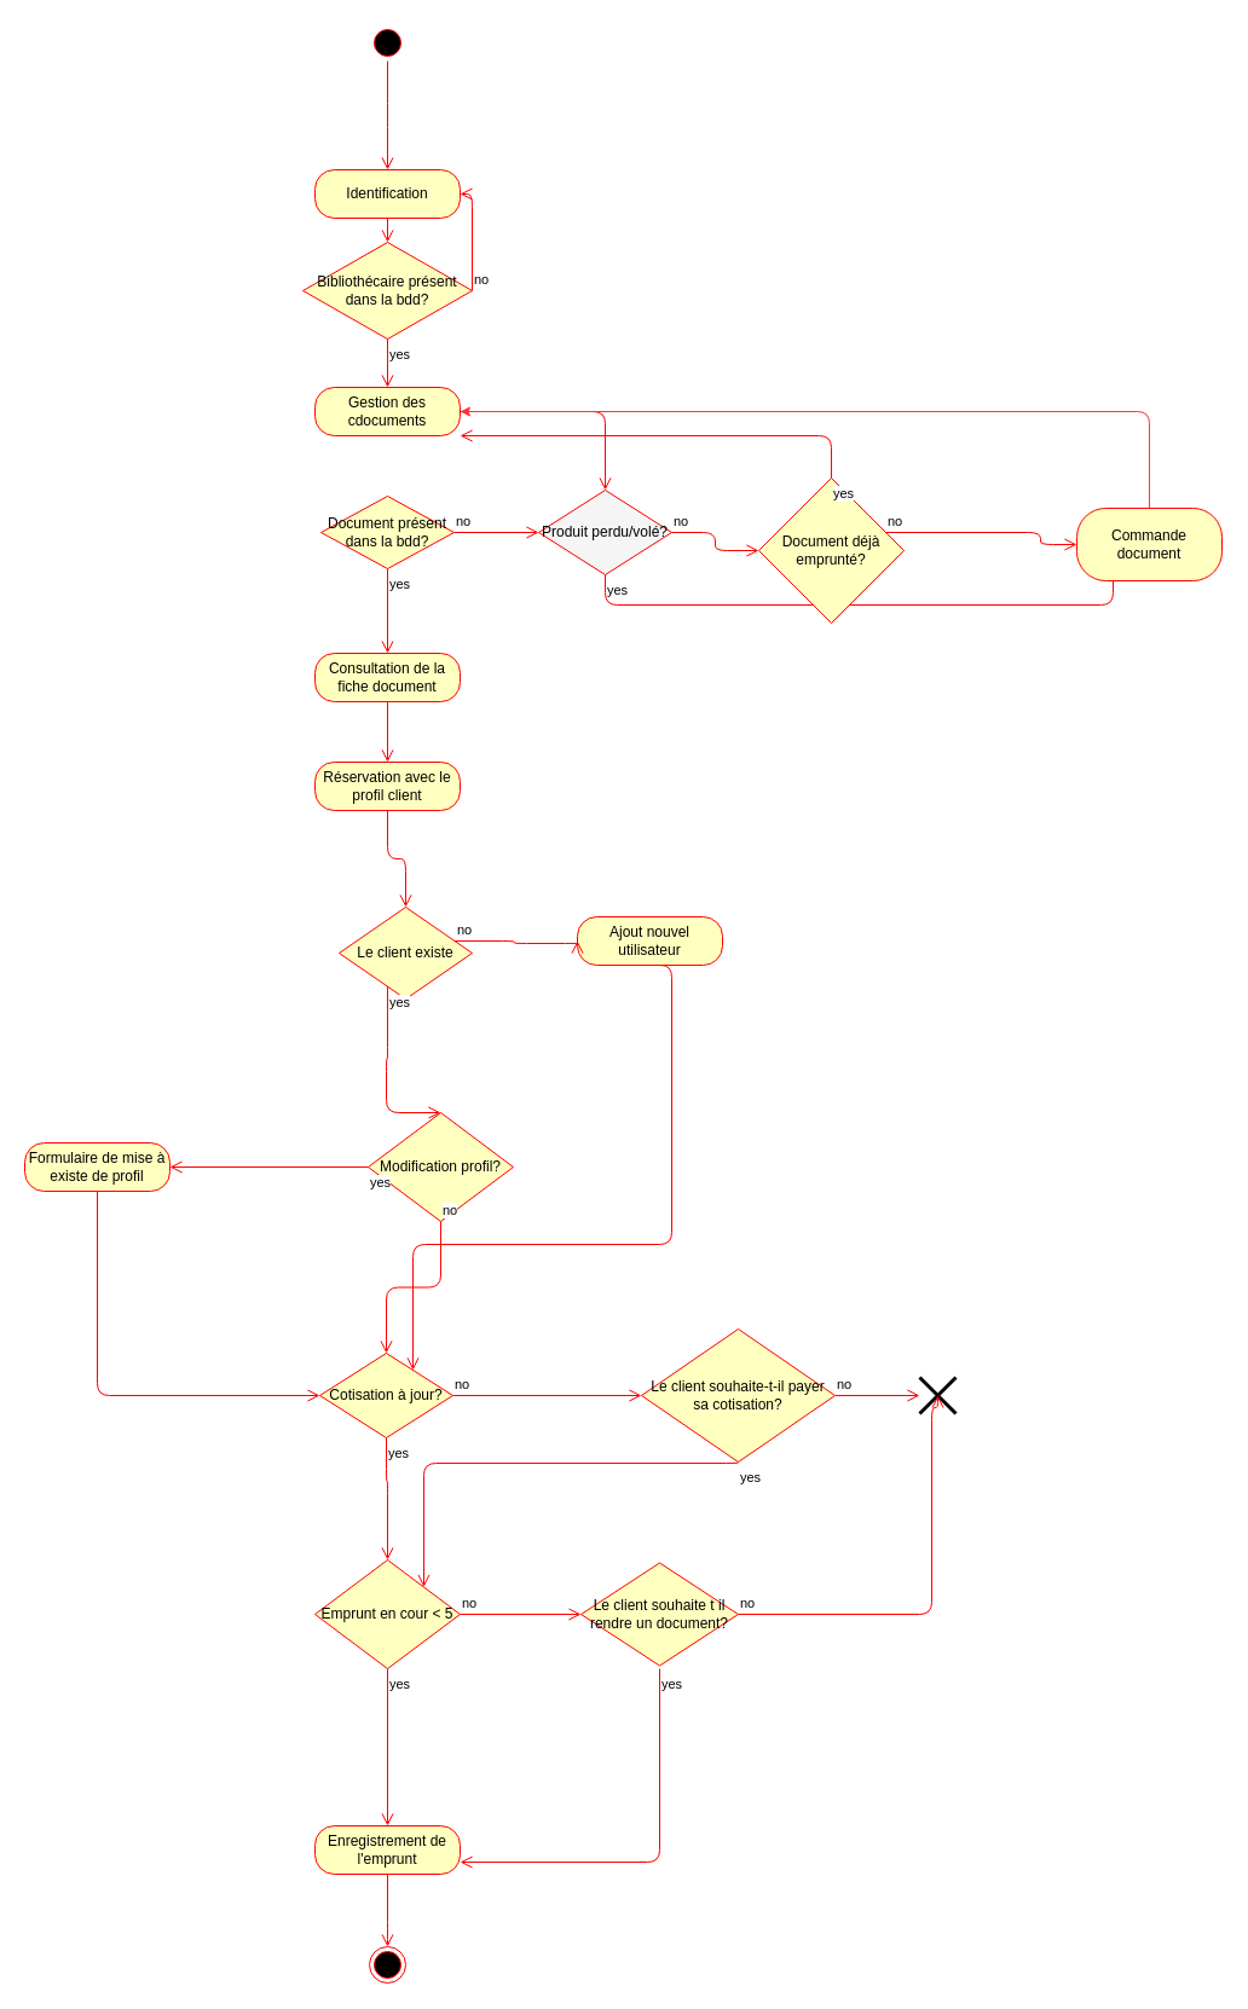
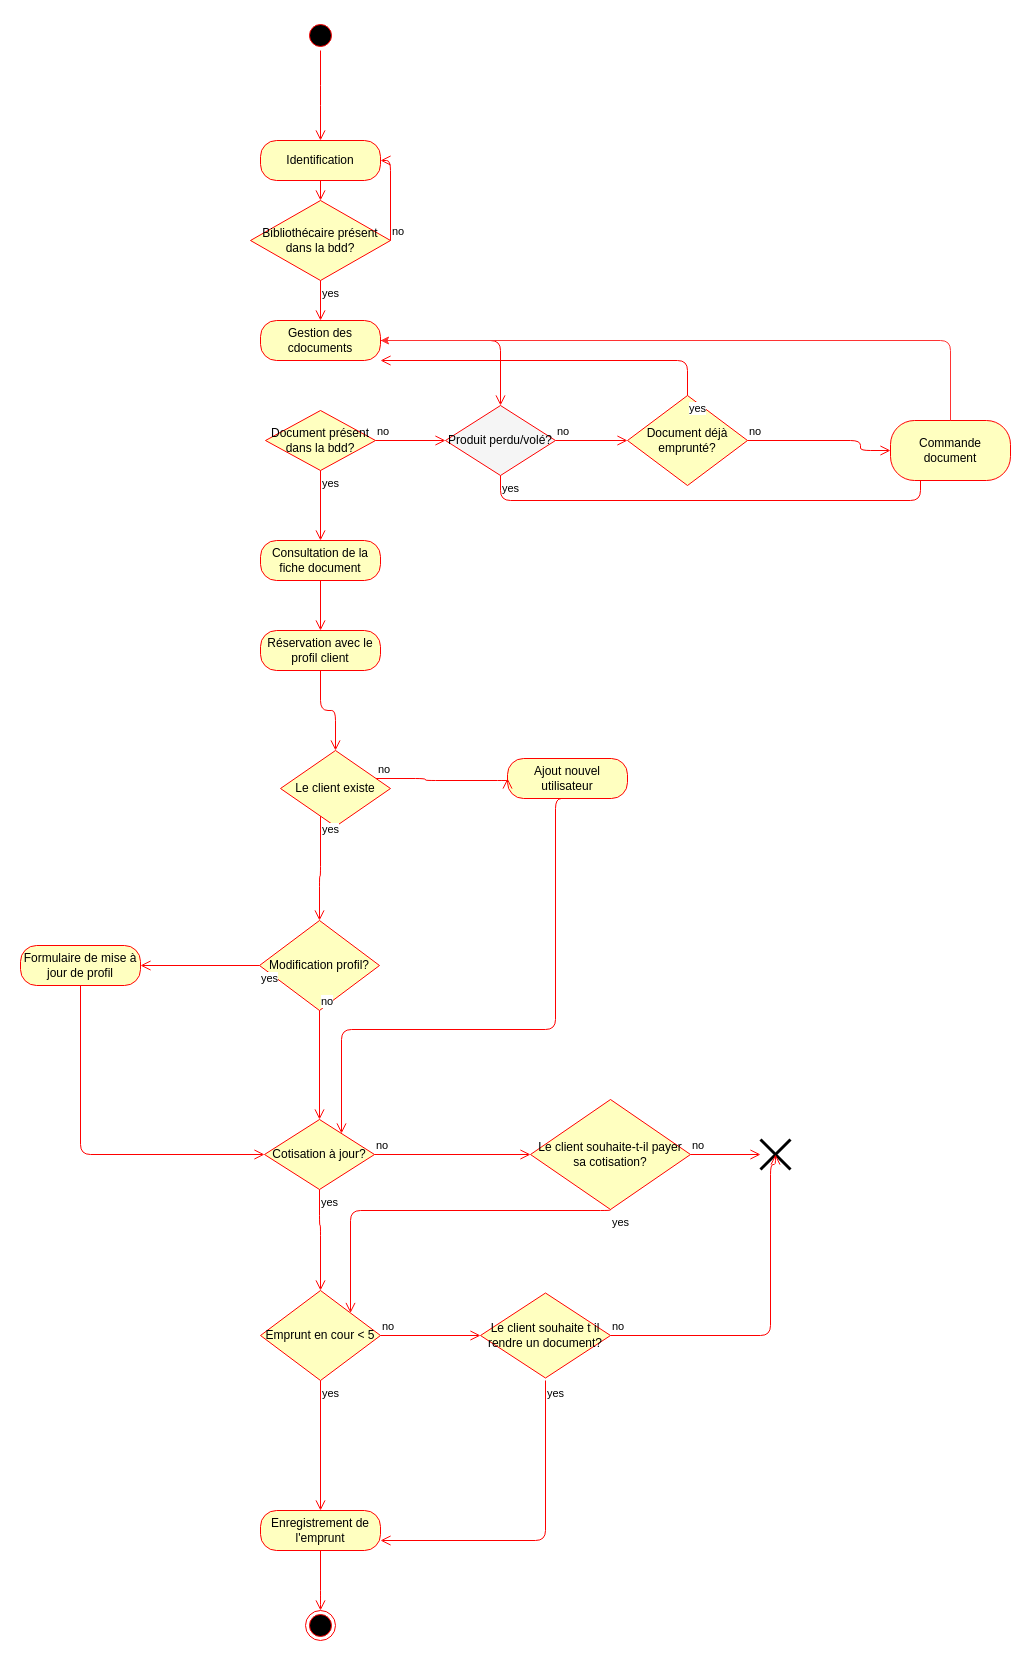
- <mxCell id="18" value="Document déjà emprunté?" style="rhombus;whiteSpace=wrap;html=1;fillColor=#ffffc0;strokeColor=#ff0000;" parent="1" vertex="1"><mxGeometry x="627" y="395" width="120" height="120" as="geometry" /></mxCell>
+ <mxCell id="18" value="Document déjà emprunté?" style="rhombus;whiteSpace=wrap;html=1;fillColor=#ffffc0;strokeColor=#ff0000;" parent="1" vertex="1"><mxGeometry x="627" y="395" width="120" height="90" as="geometry" /></mxCell>
- <mxCell id="5" value="Ajout nouvel utilisateur" style="rounded=1;whiteSpace=wrap;html=1;arcSize=40;fontColor=#000000;fillColor=#ffffc0;strokeColor=#ff0000;" parent="1" vertex="1"><mxGeometry x="477" y="758" width="120" height="40" as="geometry" /></mxCell>
+ <mxCell id="5" value="Ajout nouvel utilisateur" style="rounded=1;whiteSpace=wrap;html=1;arcSize=40;fontColor=#000000;fillColor=#ffffc0;strokeColor=#ff0000;" parent="1" vertex="1"><mxGeometry x="507" y="758" width="120" height="40" as="geometry" /></mxCell>
- <mxCell id="42" value="Formulaire de mise à existe de profil" style="rounded=1;whiteSpace=wrap;html=1;arcSize=40;fontColor=#000000;fillColor=#ffffc0;strokeColor=#ff0000;" parent="1" vertex="1"><mxGeometry x="20" y="945" width="120" height="40" as="geometry" /></mxCell>
+ <mxCell id="42" value="Formulaire de mise à jour de profil" style="rounded=1;whiteSpace=wrap;html=1;arcSize=40;fontColor=#000000;fillColor=#ffffc0;strokeColor=#ff0000;" parent="1" vertex="1"><mxGeometry x="20" y="945" width="120" height="40" as="geometry" /></mxCell>
- <mxCell id="30" value="Modification profil?" style="rhombus;whiteSpace=wrap;html=1;fillColor=#ffffc0;strokeColor=#ff0000;" parent="1" vertex="1"><mxGeometry x="304" y="920" width="120" height="90" as="geometry" /></mxCell>
+ <mxCell id="30" value="Modification profil?" style="rhombus;whiteSpace=wrap;html=1;fillColor=#ffffc0;strokeColor=#ff0000;" parent="1" vertex="1"><mxGeometry x="259" y="920" width="120" height="90" as="geometry" /></mxCell>
